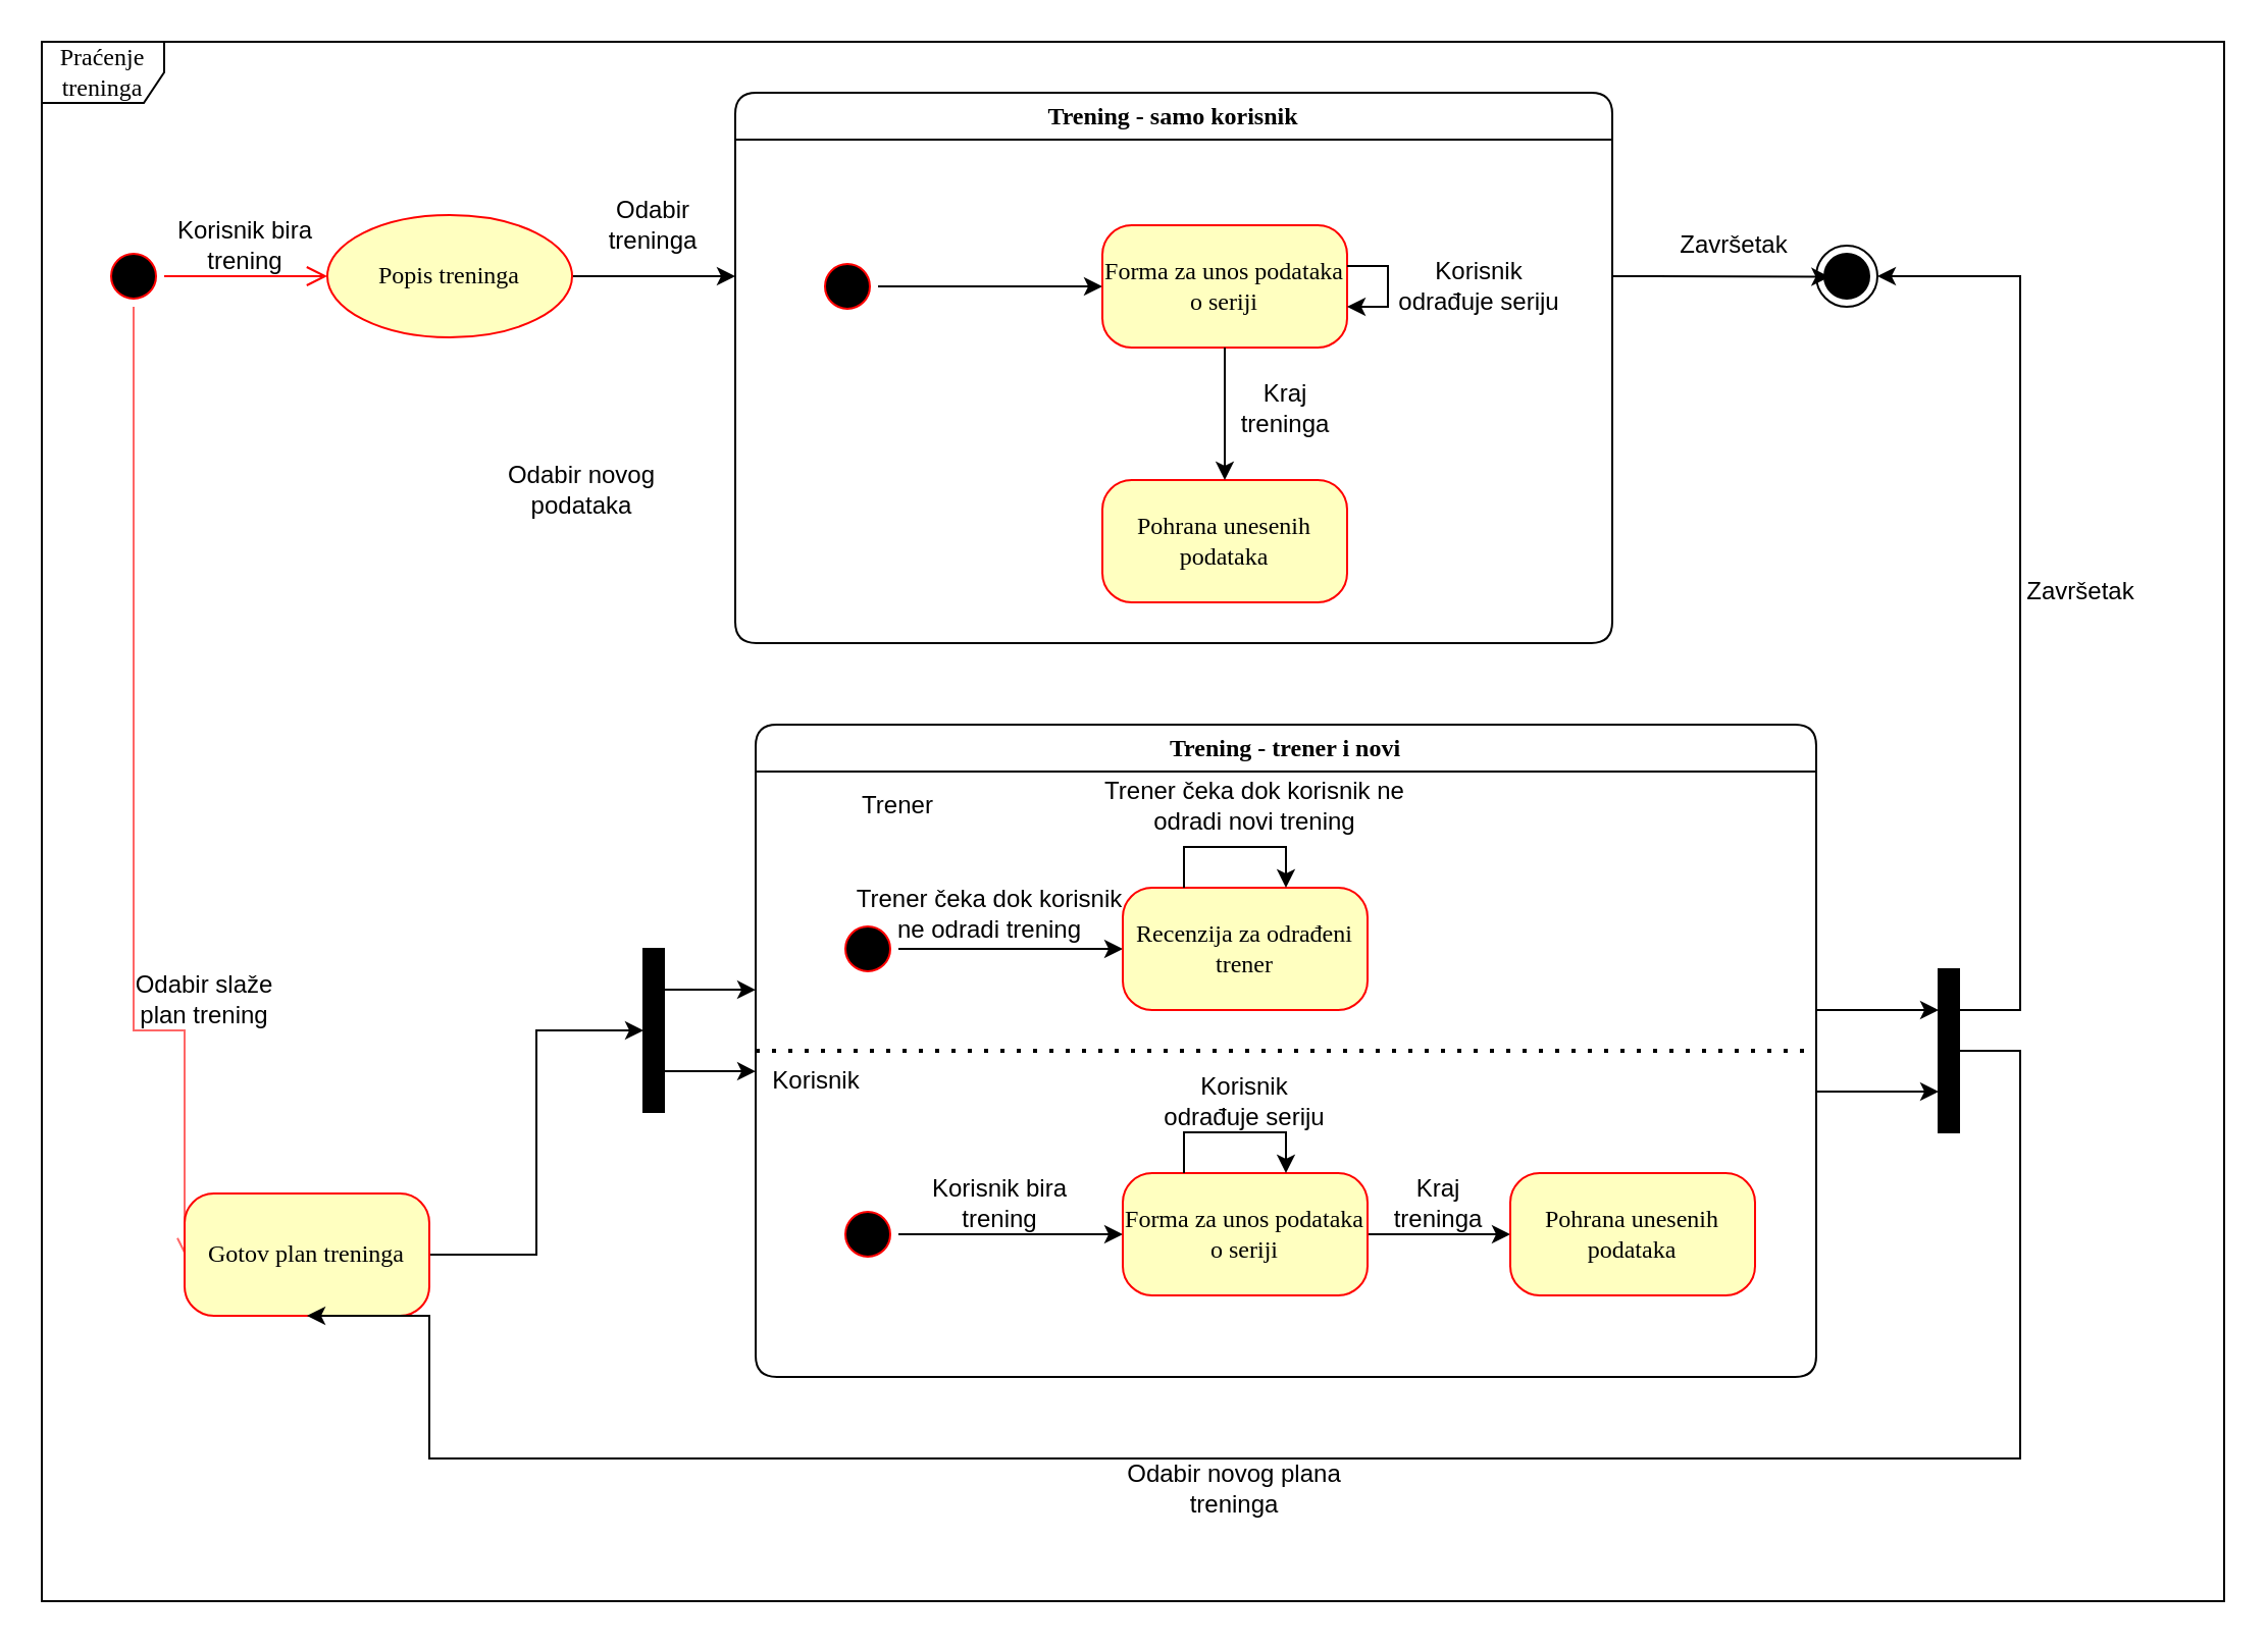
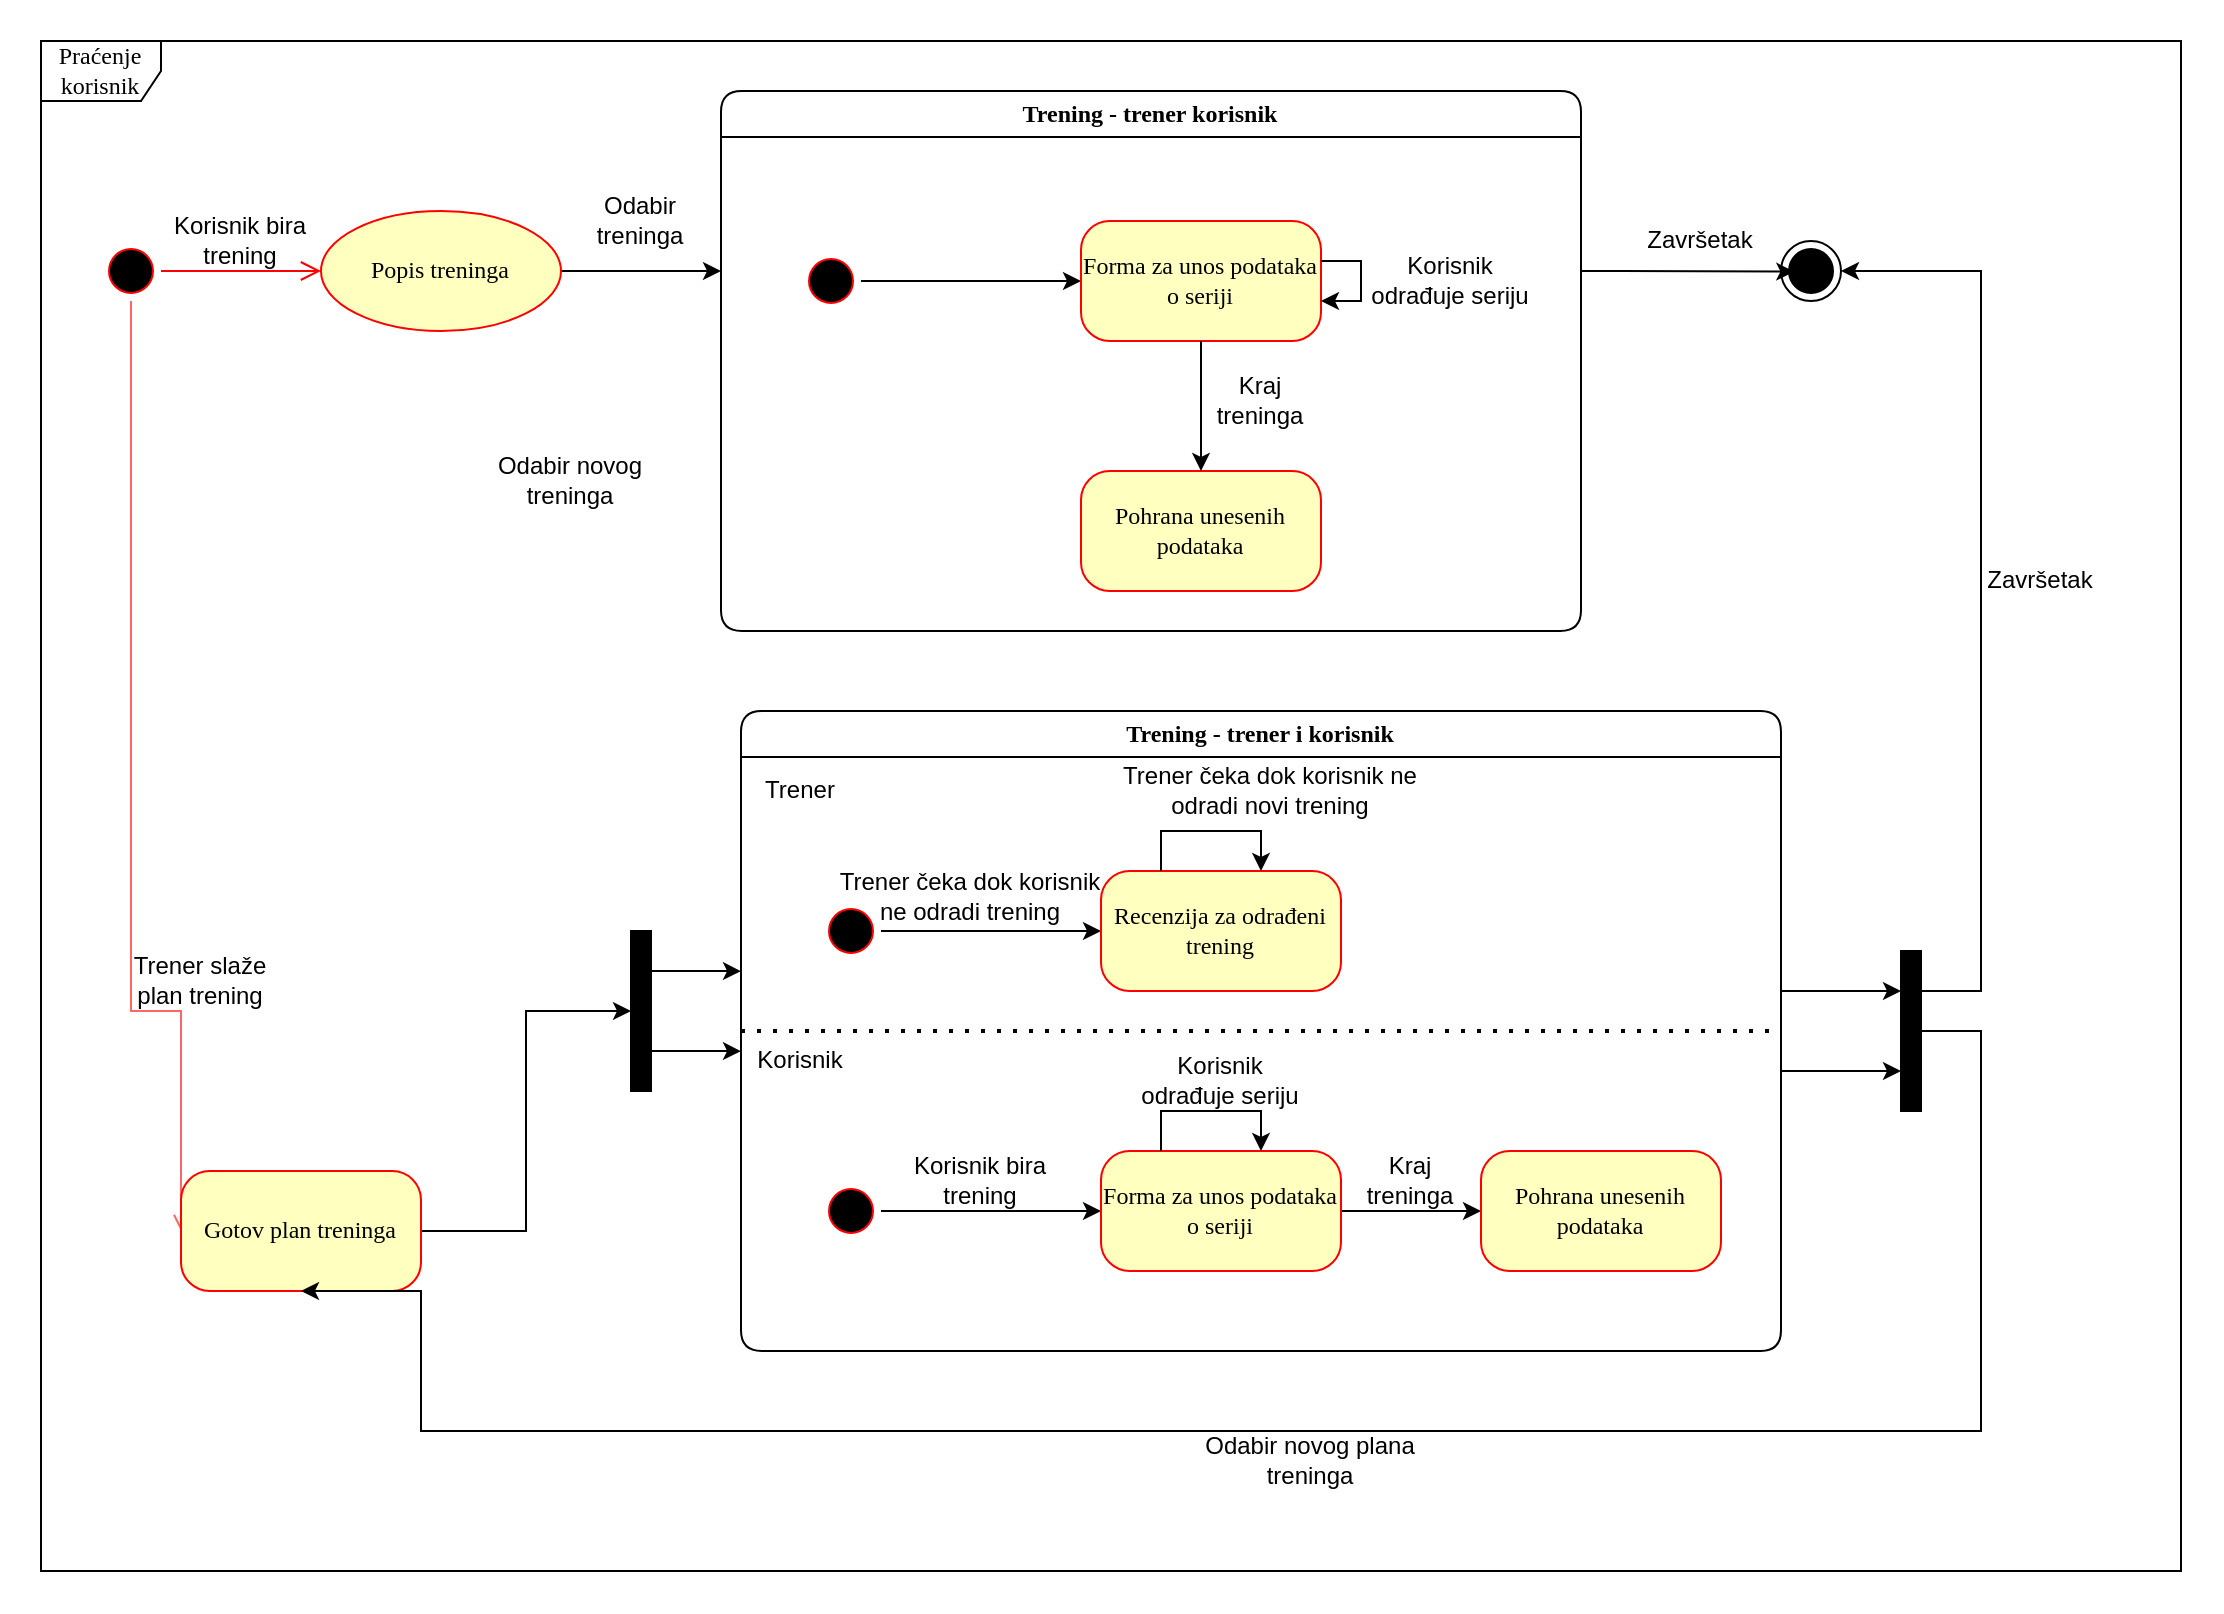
- <mxCell id="2" value="Praćenje treninga" style="shape=umlFrame;whiteSpace=wrap;html=1;rounded=1;shadow=0;comic=0;labelBackgroundColor=none;strokeWidth=1;fontFamily=Verdana;fontSize=12;align=center;" parent="1" vertex="1"><mxGeometry x="20" y="20" width="1070" height="765" as="geometry" /></mxCell>
+ <mxCell id="2" value="Praćenje korisnik" style="shape=umlFrame;whiteSpace=wrap;html=1;rounded=1;shadow=0;comic=0;labelBackgroundColor=none;strokeWidth=1;fontFamily=Verdana;fontSize=12;align=center;" parent="1" vertex="1"><mxGeometry x="20" y="20" width="1070" height="765" as="geometry" /></mxCell>
- <mxCell id="27" value="Trening - samo korisnik" style="swimlane;whiteSpace=wrap;html=1;rounded=1;shadow=0;comic=0;labelBackgroundColor=none;strokeWidth=1;fontFamily=Verdana;fontSize=12;align=center;" parent="26" vertex="1"><mxGeometry width="430" height="270" as="geometry" /></mxCell>
+ <mxCell id="27" value="Trening - trener korisnik" style="swimlane;whiteSpace=wrap;html=1;rounded=1;shadow=0;comic=0;labelBackgroundColor=none;strokeWidth=1;fontFamily=Verdana;fontSize=12;align=center;" parent="26" vertex="1"><mxGeometry width="430" height="270" as="geometry" /></mxCell>
- <mxCell id="15" value="Odabir novog podataka" style="text;html=1;align=center;verticalAlign=middle;whiteSpace=wrap;rounded=0;" parent="1" vertex="1"><mxGeometry x="230" y="225" width="110" height="30" as="geometry" /></mxCell>
+ <mxCell id="15" value="Odabir novog treninga" style="text;html=1;align=center;verticalAlign=middle;whiteSpace=wrap;rounded=0;" parent="1" vertex="1"><mxGeometry x="230" y="225" width="110" height="30" as="geometry" /></mxCell>
- <mxCell id="39" value="Trening - trener i novi" style="swimlane;whiteSpace=wrap;html=1;rounded=1;shadow=0;comic=0;labelBackgroundColor=none;strokeWidth=1;fontFamily=Verdana;fontSize=12;align=center;" vertex="1" parent="38"><mxGeometry width="520" height="320" as="geometry" /></mxCell>
+ <mxCell id="39" value="Trening - trener i korisnik" style="swimlane;whiteSpace=wrap;html=1;rounded=1;shadow=0;comic=0;labelBackgroundColor=none;strokeWidth=1;fontFamily=Verdana;fontSize=12;align=center;" vertex="1" parent="38"><mxGeometry width="520" height="320" as="geometry" /></mxCell>
- <mxCell id="64" value="Trener" style="text;html=1;align=center;verticalAlign=middle;whiteSpace=wrap;rounded=0;" vertex="1" parent="1"><mxGeometry x="410" y="380" width="60" height="30" as="geometry" /></mxCell>
+ <mxCell id="64" value="Trener" style="text;html=1;align=center;verticalAlign=middle;whiteSpace=wrap;rounded=0;" vertex="1" parent="1"><mxGeometry x="370" y="380" width="60" height="30" as="geometry" /></mxCell>
- <mxCell id="47" value="Trener čeka dok korisnik ne odradi novi trening" style="text;html=1;align=center;verticalAlign=middle;whiteSpace=wrap;rounded=0;" vertex="1" parent="39"><mxGeometry x="170" y="25" width="150" height="30" as="geometry" /></mxCell>
+ <mxCell id="47" value="Trener čeka dok korisnik ne odradi novi trening" style="text;html=1;align=center;verticalAlign=middle;whiteSpace=wrap;rounded=0;" vertex="1" parent="39"><mxGeometry x="190" y="25" width="150" height="30" as="geometry" /></mxCell>
- <mxCell id="44" value="Recenzija za odrađeni trener" style="rounded=1;whiteSpace=wrap;html=1;arcSize=24;fillColor=#ffffc0;strokeColor=#ff0000;shadow=0;comic=0;labelBackgroundColor=none;fontFamily=Verdana;fontSize=12;fontColor=#000000;align=center;" vertex="1" parent="39"><mxGeometry x="180" y="80" width="120" height="60" as="geometry" /></mxCell>
+ <mxCell id="44" value="Recenzija za odrađeni trening" style="rounded=1;whiteSpace=wrap;html=1;arcSize=24;fillColor=#ffffc0;strokeColor=#ff0000;shadow=0;comic=0;labelBackgroundColor=none;fontFamily=Verdana;fontSize=12;fontColor=#000000;align=center;" vertex="1" parent="39"><mxGeometry x="180" y="80" width="120" height="60" as="geometry" /></mxCell>
- <mxCell id="22" value="Odabir slaže plan trening" style="text;html=1;align=center;verticalAlign=middle;whiteSpace=wrap;rounded=0;" vertex="1" parent="1"><mxGeometry y="475" width="80" height="30" as="geometry" x="60" /></mxCell>
+ <mxCell id="22" value="Trener slaže plan trening" style="text;html=1;align=center;verticalAlign=middle;whiteSpace=wrap;rounded=0;" vertex="1" parent="1"><mxGeometry y="475" width="80" height="30" as="geometry" x="60" /></mxCell>
- <mxCell id="66" value="Odabir novog plana treninga" style="text;html=1;align=center;verticalAlign=middle;whiteSpace=wrap;rounded=0;" vertex="1" parent="1"><mxGeometry x="550" y="715" width="110" height="30" as="geometry" /></mxCell>
+ <mxCell id="66" value="Odabir novog plana treninga" style="text;html=1;align=center;verticalAlign=middle;whiteSpace=wrap;rounded=0;" vertex="1" parent="1"><mxGeometry x="600" y="715" width="110" height="30" as="geometry" /></mxCell>
